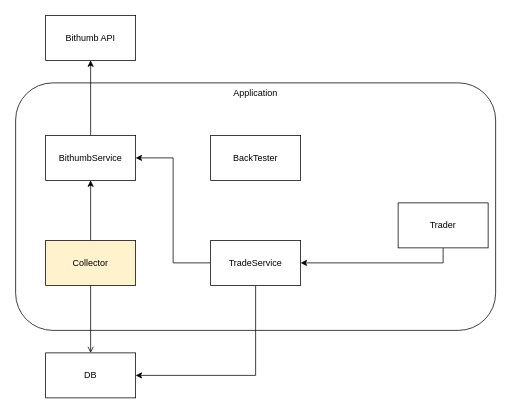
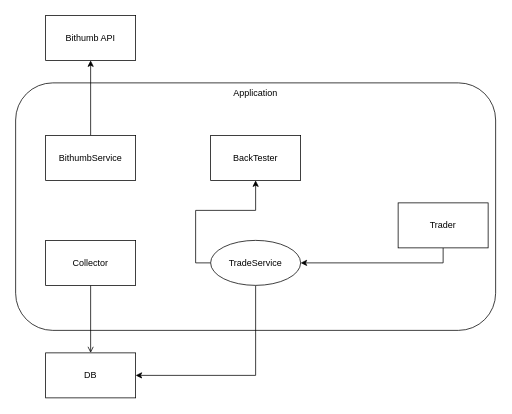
- <mxCell id="6" style="edgeStyle=orthogonalEdgeStyle;rounded=0;orthogonalLoop=1;jettySize=auto;html=1;exitX=0.5;exitY=0;exitDx=0;exitDy=0;" edge="1" parent="1" source="7" target="15"><mxGeometry relative="1" as="geometry" /></mxCell>
- <mxCell id="7" value="Collector" style="rounded=0;whiteSpace=wrap;html=1;fillColor=#fff2cc;" vertex="1" parent="1"><mxGeometry x="60" y="320" width="120" height="60" as="geometry" /></mxCell>
+ <mxCell id="7" value="Collector" style="rounded=0;whiteSpace=wrap;html=1;" vertex="1" parent="1"><mxGeometry x="60" y="320" width="120" height="60" as="geometry" /></mxCell>
- <mxCell id="12" style="edgeStyle=orthogonalEdgeStyle;rounded=0;orthogonalLoop=1;jettySize=auto;html=1;exitX=0;exitY=0.5;exitDx=0;exitDy=0;entryX=1;entryY=0.5;entryDx=0;entryDy=0;" edge="1" parent="1" source="13" target="15"><mxGeometry relative="1" as="geometry" /></mxCell>
+ <mxCell id="12" style="edgeStyle=orthogonalEdgeStyle;rounded=0;orthogonalLoop=1;jettySize=auto;html=1;exitX=0;exitY=0.5;exitDx=0;exitDy=0;" edge="1" parent="1" source="13" target="8"><mxGeometry relative="1" as="geometry" /></mxCell>
- <mxCell id="13" value="TradeService" style="rounded=0;whiteSpace=wrap;html=1;" vertex="1" parent="1"><mxGeometry x="280" y="320" width="120" height="60" as="geometry" /></mxCell>
+ <mxCell id="13" value="TradeService" style="ellipse;whiteSpace=wrap;html=1;" vertex="1" parent="1"><mxGeometry x="280" y="320" width="120" height="60" as="geometry" /></mxCell>
